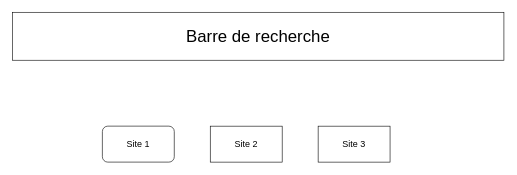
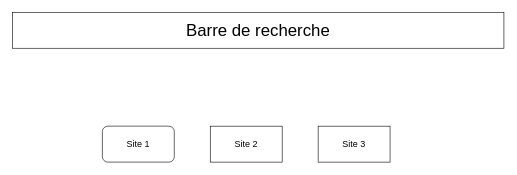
- <mxCell id="4" value="&lt;font style=&quot;font-size: 28px&quot;&gt;Barre de recherche&lt;/font&gt;" style="rounded=0;whiteSpace=wrap;html=1;" vertex="1" parent="1"><mxGeometry width="820" height="80" as="geometry" x="20" y="20" /></mxCell>
+ <mxCell id="4" value="&lt;font style=&quot;font-size: 28px&quot;&gt;Barre de recherche&lt;/font&gt;" style="rounded=0;whiteSpace=wrap;html=1;" vertex="1" parent="1"><mxGeometry x="20" y="20" width="820" height="60" as="geometry" /></mxCell>
